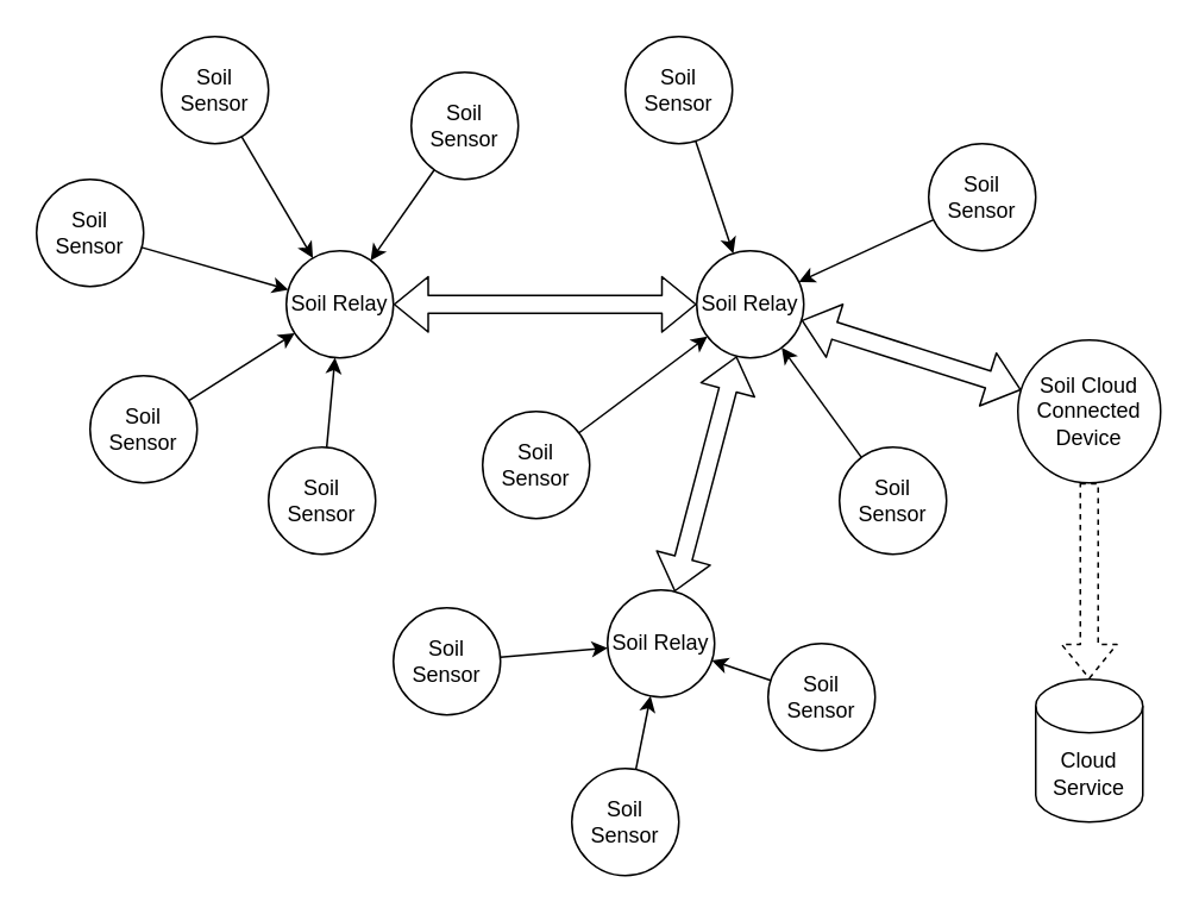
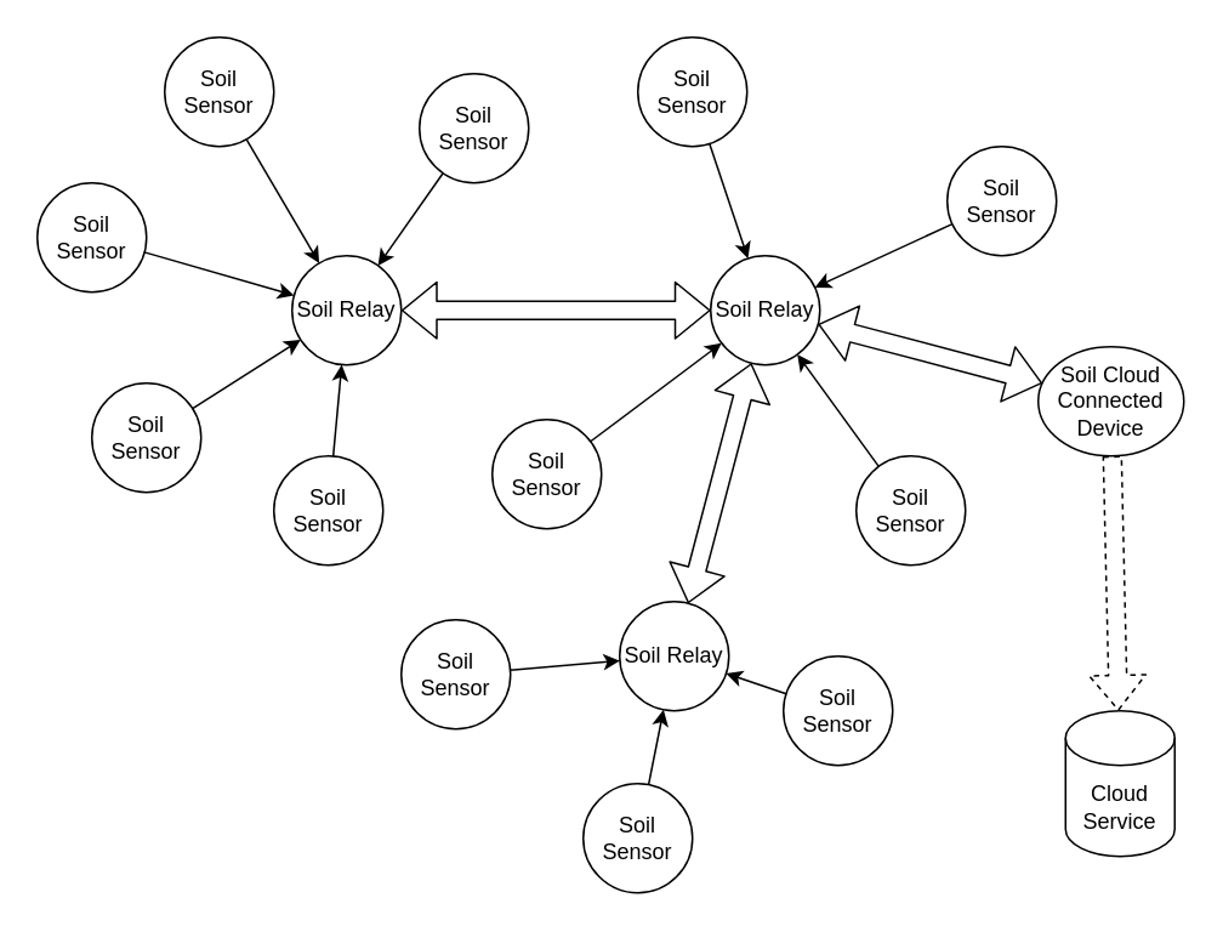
- <mxCell id="27" value="Soil Cloud Connected Device" style="ellipse;whiteSpace=wrap;html=1;aspect=fixed;" parent="1" vertex="1"><mxGeometry x="570" y="190" width="80" height="80" as="geometry" /></mxCell>
+ <mxCell id="27" value="Soil Cloud Connected Device" style="ellipse;whiteSpace=wrap;html=1;aspect=fixed;" parent="1" vertex="1"><mxGeometry x="570" y="190" width="80" height="60" as="geometry" /></mxCell>
- <mxCell id="28" value="Cloud Service" style="shape=cylinder3;whiteSpace=wrap;html=1;boundedLbl=1;backgroundOutline=1;size=15;" parent="1" vertex="1"><mxGeometry x="580" y="380" width="60" height="80" as="geometry" /></mxCell>
+ <mxCell id="28" value="Cloud Service" style="shape=cylinder3;whiteSpace=wrap;html=1;boundedLbl=1;backgroundOutline=1;size=15;" parent="1" vertex="1"><mxGeometry x="585" y="390" width="60" height="80" as="geometry" /></mxCell>
